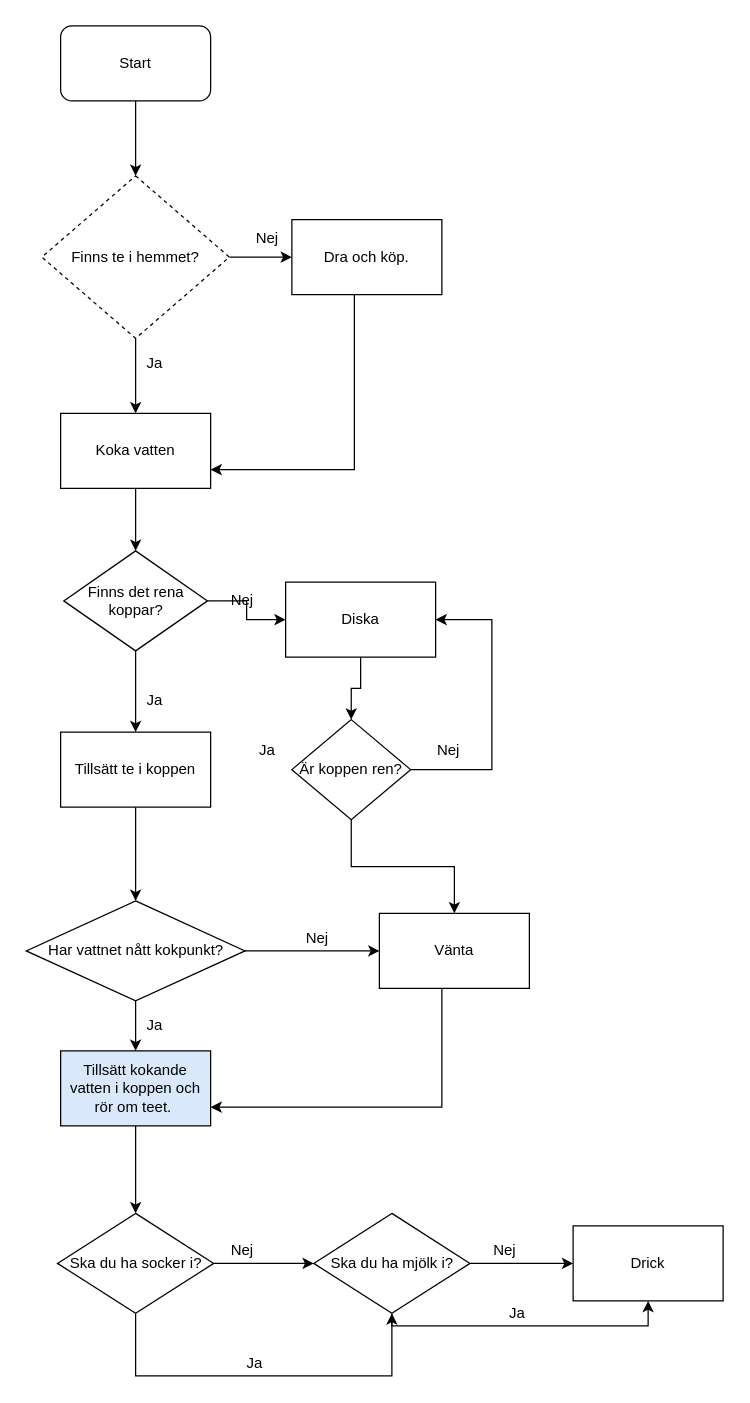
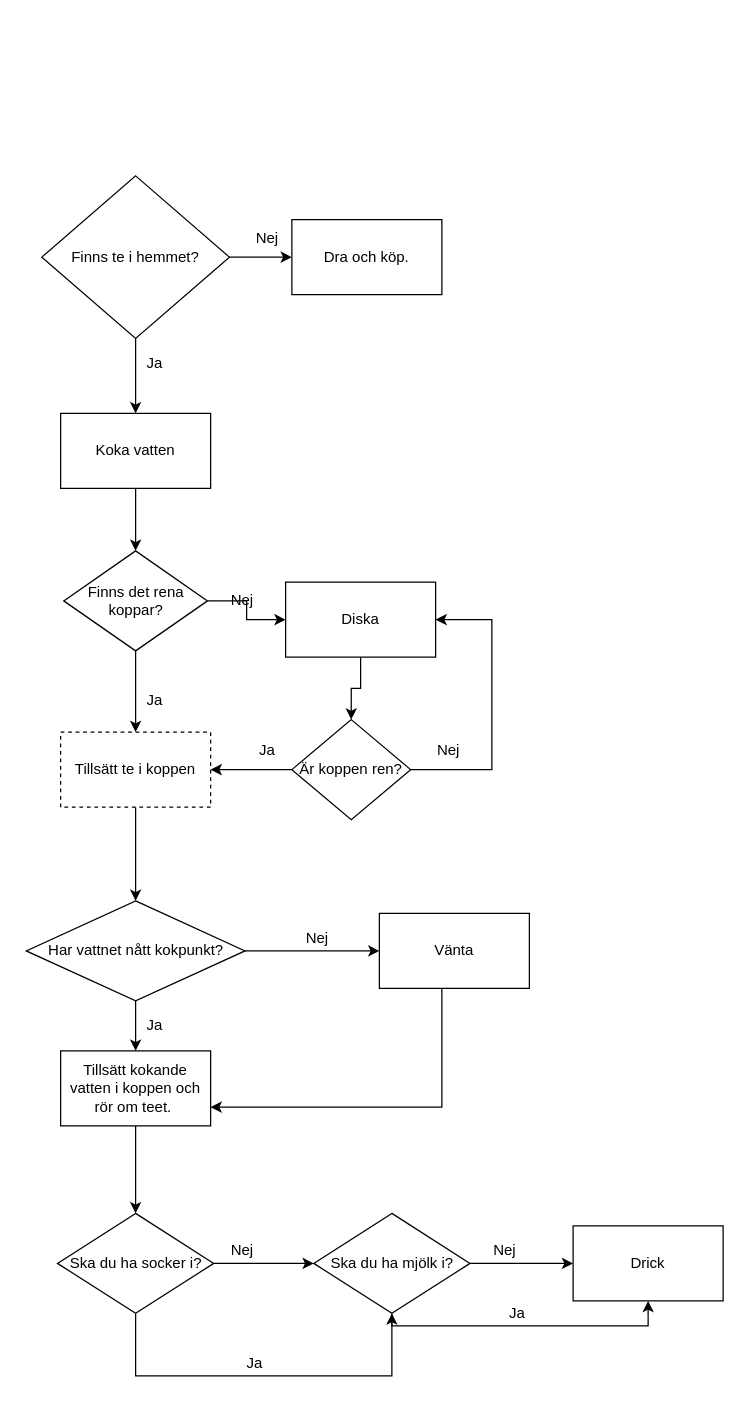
- <mxCell id="3" value="Start" style="rounded=1;whiteSpace=wrap;html=1;" vertex="1" parent="1"><mxGeometry x="48" y="20" width="120" height="60" as="geometry" /></mxCell>
- <mxCell id="2" style="edgeStyle=orthogonalEdgeStyle;rounded=0;orthogonalLoop=1;jettySize=auto;html=1;" edge="1" parent="1" source="3" target="6"><mxGeometry relative="1" as="geometry" /></mxCell>
- <mxCell id="6" value="Finns te i hemmet?" style="rhombus;whiteSpace=wrap;html=1;dashed=1;" vertex="1" parent="1"><mxGeometry x="33" y="140" width="150" height="130" as="geometry" /></mxCell>
+ <mxCell id="6" value="Finns te i hemmet?" style="rhombus;whiteSpace=wrap;html=1;" vertex="1" parent="1"><mxGeometry x="33" y="140" width="150" height="130" as="geometry" /></mxCell>
- <mxCell id="7" style="edgeStyle=orthogonalEdgeStyle;rounded=0;orthogonalLoop=1;jettySize=auto;html=1;entryX=1;entryY=0.75;entryDx=0;entryDy=0;" edge="1" parent="1" source="8" target="11"><mxGeometry relative="1" as="geometry"><mxPoint x="293" y="380" as="targetPoint" /><Array as="points"><mxPoint x="283" y="375" /></Array></mxGeometry></mxCell>
- <mxCell id="19" value="Tillsätt te i koppen" style="whiteSpace=wrap;html=1;" vertex="1" parent="1"><mxGeometry x="48" y="585" width="120" height="60" as="geometry" /></mxCell>
+ <mxCell id="19" value="Tillsätt te i koppen" style="whiteSpace=wrap;html=1;dashed=1;" vertex="1" parent="1"><mxGeometry x="48" y="585" width="120" height="60" as="geometry" /></mxCell>
- <mxCell id="31" value="" style="edgeStyle=orthogonalEdgeStyle;rounded=0;orthogonalLoop=1;jettySize=auto;html=1;" edge="1" parent="1" source="33" target="25"><mxGeometry relative="1" as="geometry" /></mxCell>
+ <mxCell id="31" value="" style="edgeStyle=orthogonalEdgeStyle;rounded=0;orthogonalLoop=1;jettySize=auto;html=1;" edge="1" parent="1" source="33" target="19"><mxGeometry relative="1" as="geometry" /></mxCell>
- <mxCell id="28" value="Tillsätt kokande vatten i koppen och rör om teet.&amp;nbsp;" style="whiteSpace=wrap;html=1;fillColor=#dae8fc;" vertex="1" parent="1"><mxGeometry x="48" y="840" width="120" height="60" as="geometry" /></mxCell>
+ <mxCell id="28" value="Tillsätt kokande vatten i koppen och rör om teet.&amp;nbsp;" style="whiteSpace=wrap;html=1;" vertex="1" parent="1"><mxGeometry x="48" y="840" width="120" height="60" as="geometry" /></mxCell>
